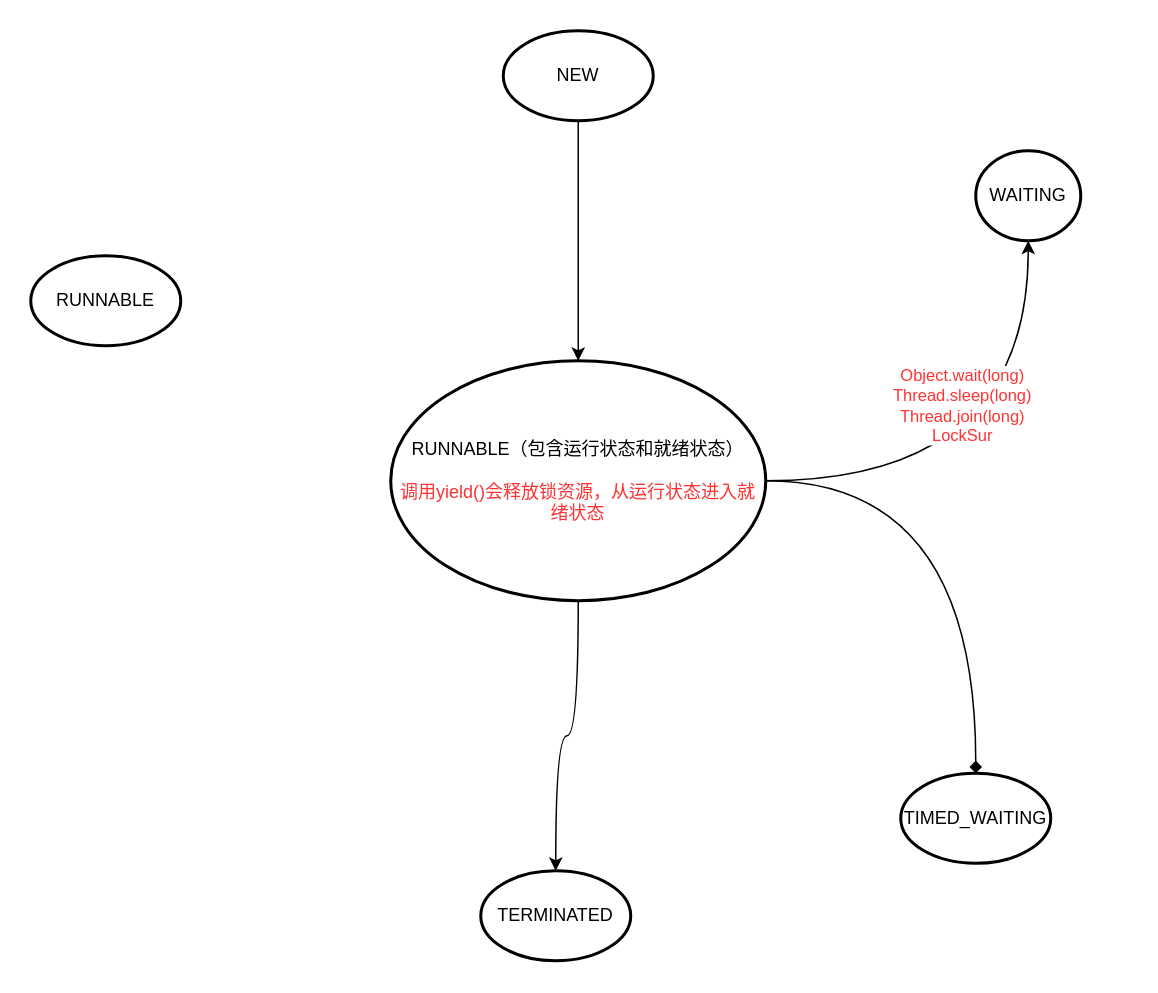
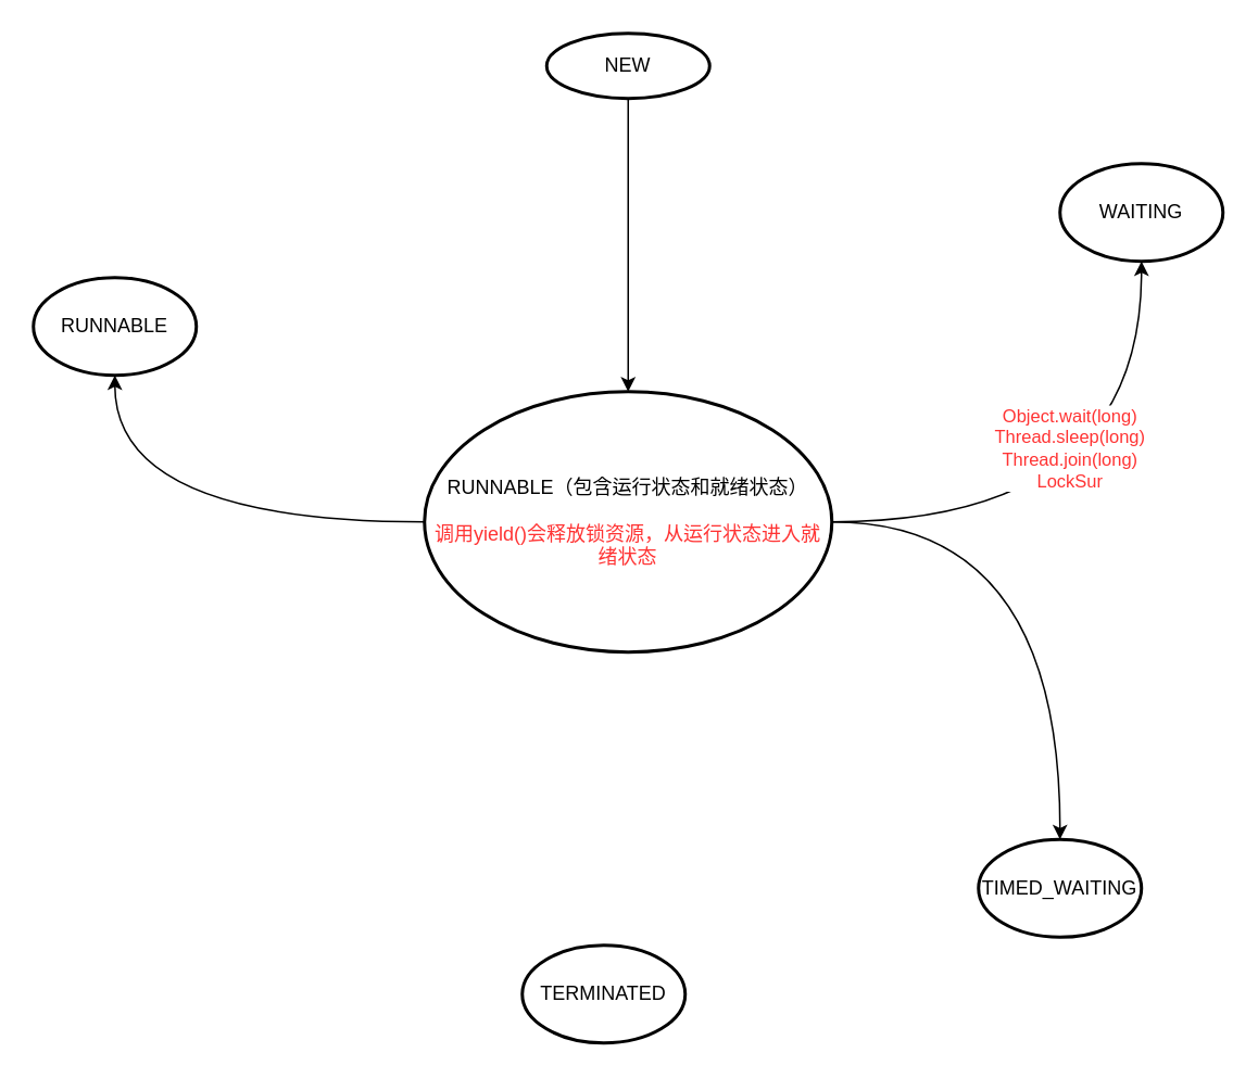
- <mxCell id="3" value="NEW" style="strokeWidth=2;html=1;shape=mxgraph.flowchart.start_1;whiteSpace=wrap;" vertex="1" parent="1"><mxGeometry x="335" y="20" width="100" height="60" as="geometry" /></mxCell>
+ <mxCell id="3" value="NEW" style="strokeWidth=2;html=1;shape=mxgraph.flowchart.start_1;whiteSpace=wrap;" vertex="1" parent="1"><mxGeometry x="335" y="20" width="100" height="40" as="geometry" /></mxCell>
- <mxCell id="10" value="WAITING" style="strokeWidth=2;html=1;shape=mxgraph.flowchart.start_1;whiteSpace=wrap;" vertex="1" parent="1"><mxGeometry x="650" y="100" width="70" height="60" as="geometry" /></mxCell>
+ <mxCell id="10" value="WAITING" style="strokeWidth=2;html=1;shape=mxgraph.flowchart.start_1;whiteSpace=wrap;" vertex="1" parent="1"><mxGeometry x="650" y="100" width="100" height="60" as="geometry" /></mxCell>
- <mxCell id="4" value="" style="rounded=0;orthogonalLoop=1;jettySize=auto;html=1;edgeStyle=orthogonalEdgeStyle;curved=1;" edge="1" parent="1" source="8" target="12"><mxGeometry relative="1" as="geometry" /></mxCell>
+ <mxCell id="4" value="" style="rounded=0;orthogonalLoop=1;jettySize=auto;html=1;edgeStyle=orthogonalEdgeStyle;curved=1;" edge="1" parent="1" source="8" target="9"><mxGeometry relative="1" as="geometry" /></mxCell>
- <mxCell id="7" value="" style="edgeStyle=orthogonalEdgeStyle;rounded=0;orthogonalLoop=1;jettySize=auto;html=1;curved=1;endArrow=diamond;" edge="1" parent="1" source="8" target="11"><mxGeometry relative="1" as="geometry" /></mxCell>
+ <mxCell id="7" value="" style="edgeStyle=orthogonalEdgeStyle;rounded=0;orthogonalLoop=1;jettySize=auto;html=1;curved=1;" edge="1" parent="1" source="8" target="11"><mxGeometry relative="1" as="geometry" /></mxCell>
